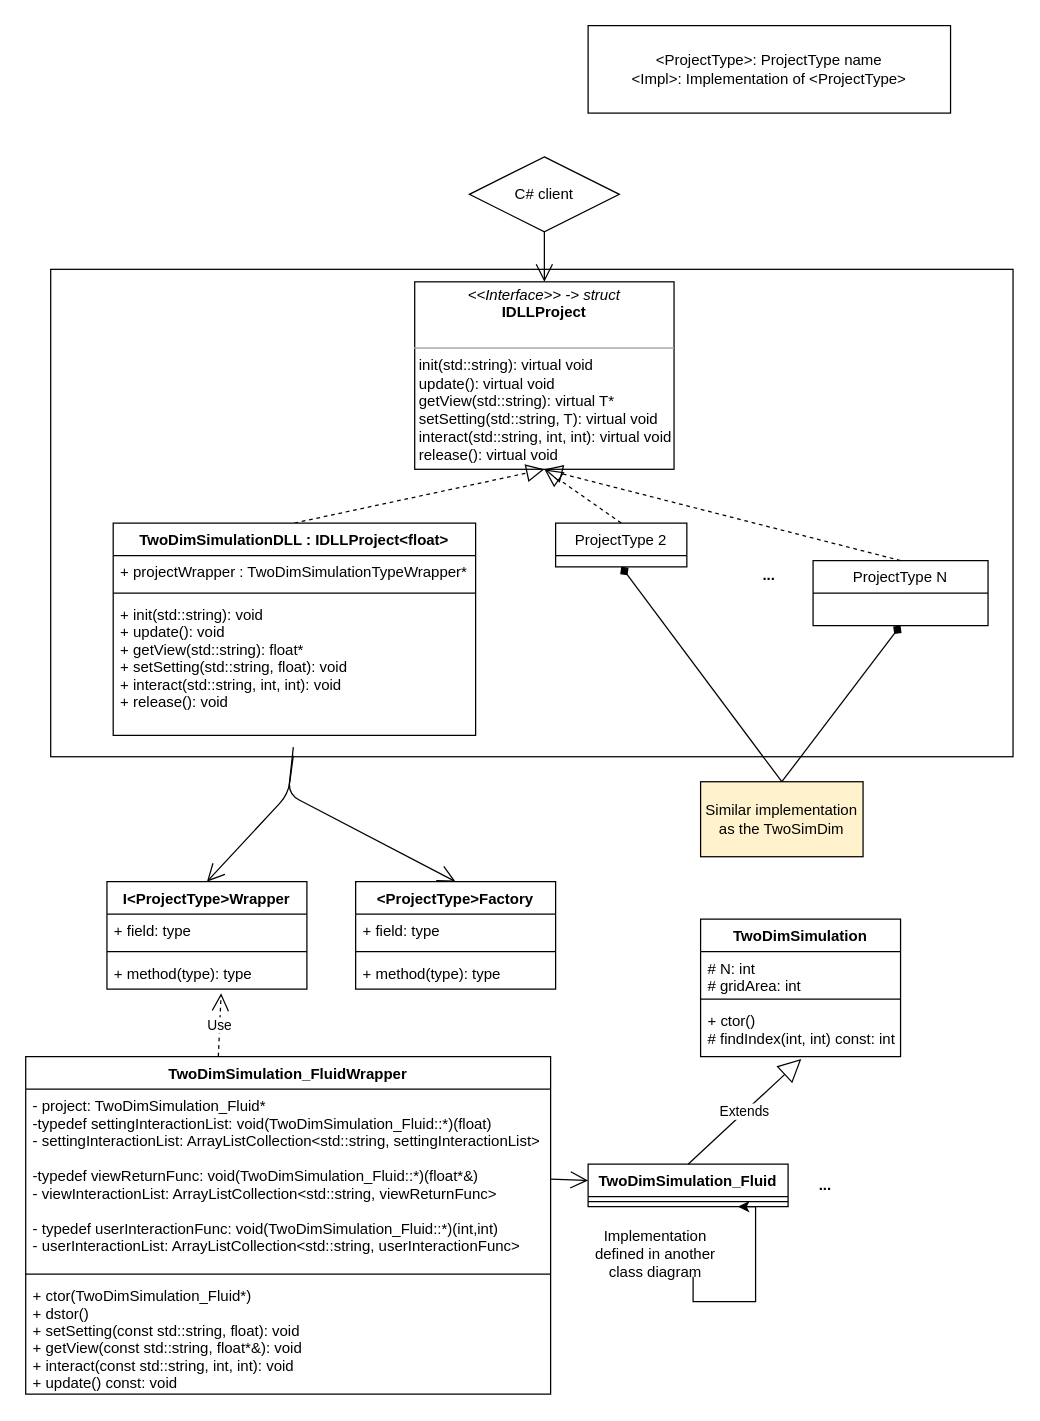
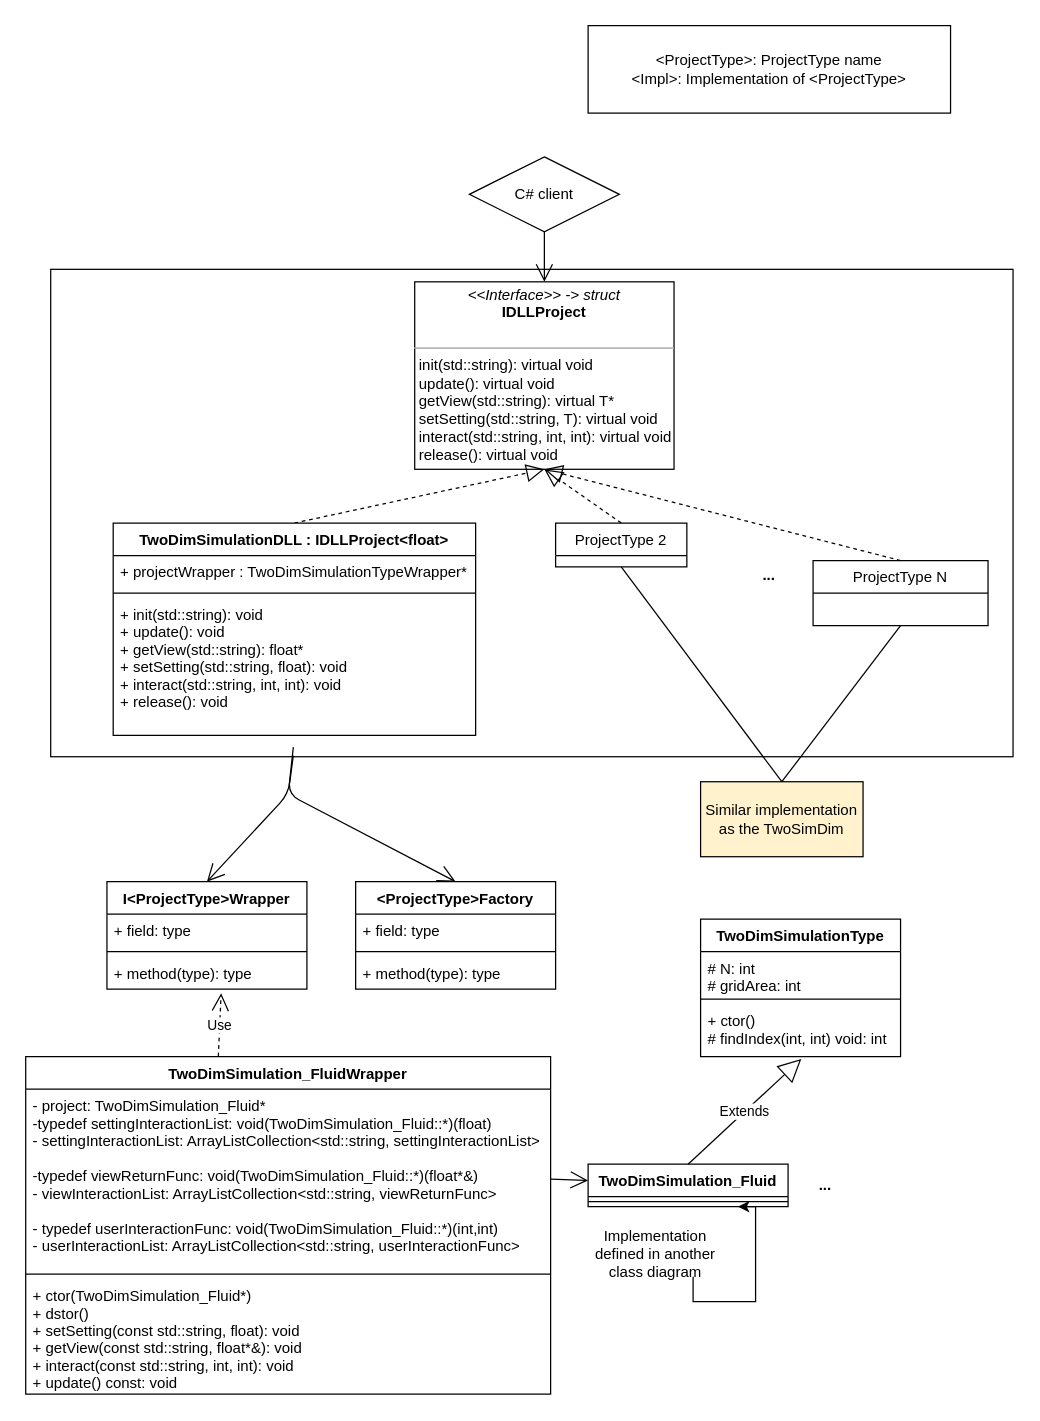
- <mxCell id="38" value="" style="endArrow=diamond;html=1;entryX=0.5;entryY=1;entryDx=0;entryDy=0;exitX=0.5;exitY=0;exitDx=0;exitDy=0;" edge="1" parent="1" source="36" target="6"><mxGeometry width="50" height="50" relative="1" as="geometry"><mxPoint x="400" y="565" as="sourcePoint" /><mxPoint x="450" y="515" as="targetPoint" /><Array as="points" /></mxGeometry></mxCell>
+ <mxCell id="38" value="" style="endArrow=none;html=1;entryX=0.5;entryY=1;entryDx=0;entryDy=0;exitX=0.5;exitY=0;exitDx=0;exitDy=0;" edge="1" parent="1" source="36" target="6"><mxGeometry width="50" height="50" relative="1" as="geometry"><mxPoint x="400" y="565" as="sourcePoint" /><mxPoint x="450" y="515" as="targetPoint" /><Array as="points" /></mxGeometry></mxCell>
- <mxCell id="37" value="" style="endArrow=diamond;html=1;entryX=0.5;entryY=1;entryDx=0;entryDy=0;exitX=0.5;exitY=0;exitDx=0;exitDy=0;" edge="1" parent="1" source="36" target="7"><mxGeometry width="50" height="50" relative="1" as="geometry"><mxPoint x="584" y="539" as="sourcePoint" /><mxPoint x="660" y="615" as="targetPoint" /></mxGeometry></mxCell>
+ <mxCell id="37" value="" style="endArrow=none;html=1;entryX=0.5;entryY=1;entryDx=0;entryDy=0;exitX=0.5;exitY=0;exitDx=0;exitDy=0;" edge="1" parent="1" source="36" target="7"><mxGeometry width="50" height="50" relative="1" as="geometry"><mxPoint x="584" y="539" as="sourcePoint" /><mxPoint x="660" y="615" as="targetPoint" /></mxGeometry></mxCell>
- <mxCell id="27" value="TwoDimSimulation" style="swimlane;fontStyle=1;align=center;verticalAlign=top;childLayout=stackLayout;horizontal=1;startSize=26;horizontalStack=0;resizeParent=1;resizeParentMax=0;resizeLast=0;collapsible=1;marginBottom=0;" parent="1" vertex="1"><mxGeometry x="560" y="735" width="160" height="110" as="geometry" /></mxCell>
+ <mxCell id="27" value="TwoDimSimulationType" style="swimlane;fontStyle=1;align=center;verticalAlign=top;childLayout=stackLayout;horizontal=1;startSize=26;horizontalStack=0;resizeParent=1;resizeParentMax=0;resizeLast=0;collapsible=1;marginBottom=0;" parent="1" vertex="1"><mxGeometry x="560" y="735" width="160" height="110" as="geometry" /></mxCell>
- <mxCell id="30" value="+ ctor()&#10;# findIndex(int, int) const: int" style="text;strokeColor=none;fillColor=none;align=left;verticalAlign=top;spacingLeft=4;spacingRight=4;overflow=hidden;rotatable=0;points=[[0,0.5],[1,0.5]];portConstraint=eastwest;" parent="27" vertex="1"><mxGeometry y="68" width="160" height="42" as="geometry" /></mxCell>
+ <mxCell id="30" value="+ ctor()&#10;# findIndex(int, int) void: int" style="text;strokeColor=none;fillColor=none;align=left;verticalAlign=top;spacingLeft=4;spacingRight=4;overflow=hidden;rotatable=0;points=[[0,0.5],[1,0.5]];portConstraint=eastwest;" parent="27" vertex="1"><mxGeometry y="68" width="160" height="42" as="geometry" /></mxCell>
